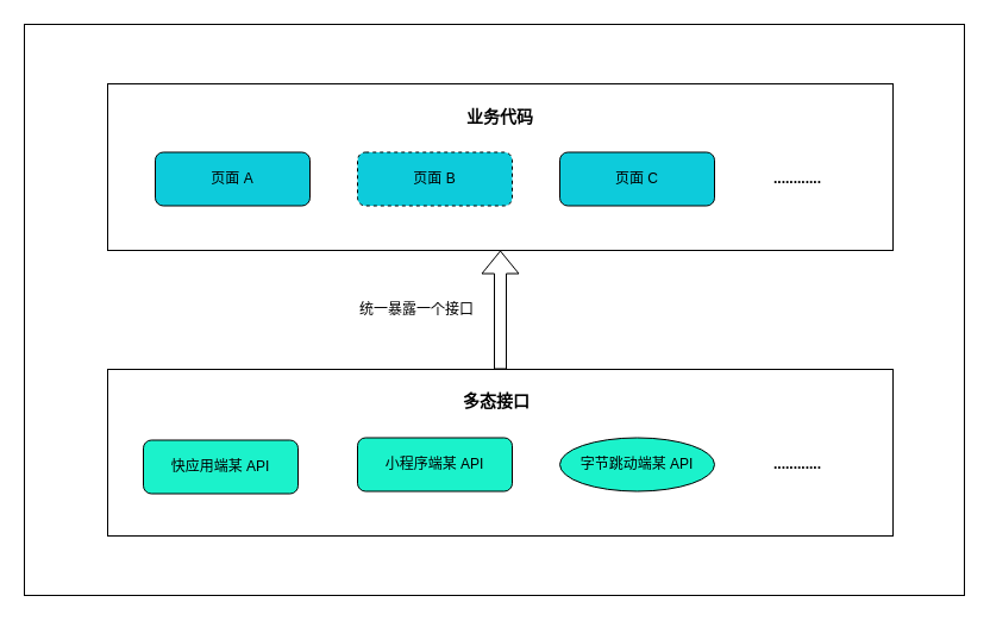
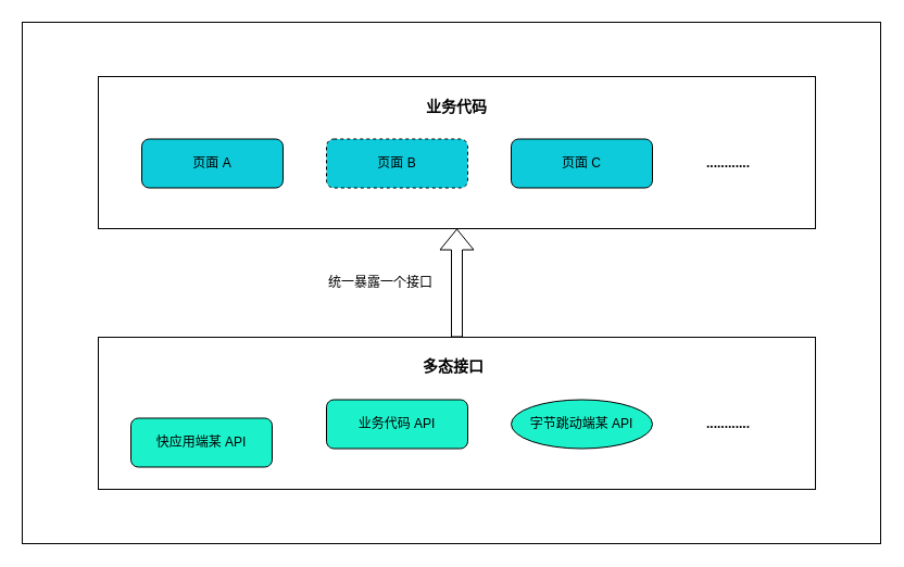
- <mxCell id="7" value="&lt;span style=&quot;font-family: &amp;#34;helvetica&amp;#34;&quot;&gt;小程序端某 API&lt;/span&gt;" style="rounded=1;whiteSpace=wrap;html=1;fillColor=#1BF2CB;" vertex="1" parent="1"><mxGeometry x="300" y="367.5" width="130" height="45" as="geometry" /></mxCell>
+ <mxCell id="7" value="&lt;span style=&quot;font-family: &amp;#34;helvetica&amp;#34;&quot;&gt;业务代码 API&lt;/span&gt;" style="rounded=1;whiteSpace=wrap;html=1;fillColor=#1BF2CB;" vertex="1" parent="1"><mxGeometry x="300" y="367.5" width="130" height="45" as="geometry" /></mxCell>
- <mxCell id="8" value="&lt;span style=&quot;color: rgb(0 , 0 , 0) ; font-family: &amp;#34;helvetica&amp;#34; ; font-size: 12px ; font-style: normal ; font-weight: 400 ; letter-spacing: normal ; text-align: center ; text-indent: 0px ; text-transform: none ; word-spacing: 0px ; display: inline ; float: none ; background-color: rgb(27 , 242 , 203)&quot;&gt;快应用端某 API&lt;/span&gt;" style="rounded=1;whiteSpace=wrap;html=1;fillColor=#1BF2CB;" vertex="1" parent="1"><mxGeometry x="120" y="369.5" width="130" height="45" as="geometry" /></mxCell>
+ <mxCell id="8" value="&lt;span style=&quot;color: rgb(0 , 0 , 0) ; font-family: &amp;#34;helvetica&amp;#34; ; font-size: 12px ; font-style: normal ; font-weight: 400 ; letter-spacing: normal ; text-align: center ; text-indent: 0px ; text-transform: none ; word-spacing: 0px ; display: inline ; float: none ; background-color: rgb(27 , 242 , 203)&quot;&gt;快应用端某 API&lt;/span&gt;" style="rounded=1;whiteSpace=wrap;html=1;fillColor=#1BF2CB;" vertex="1" parent="1"><mxGeometry x="120" y="384.5" width="130" height="45" as="geometry" /></mxCell>
